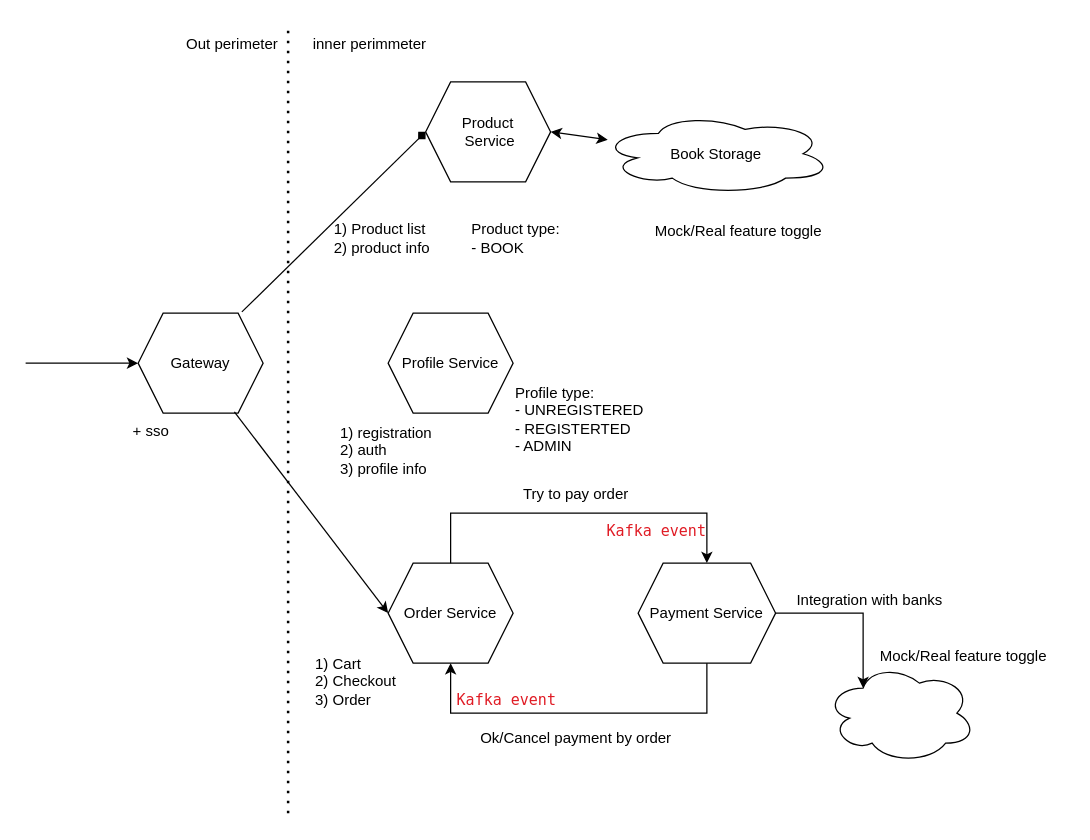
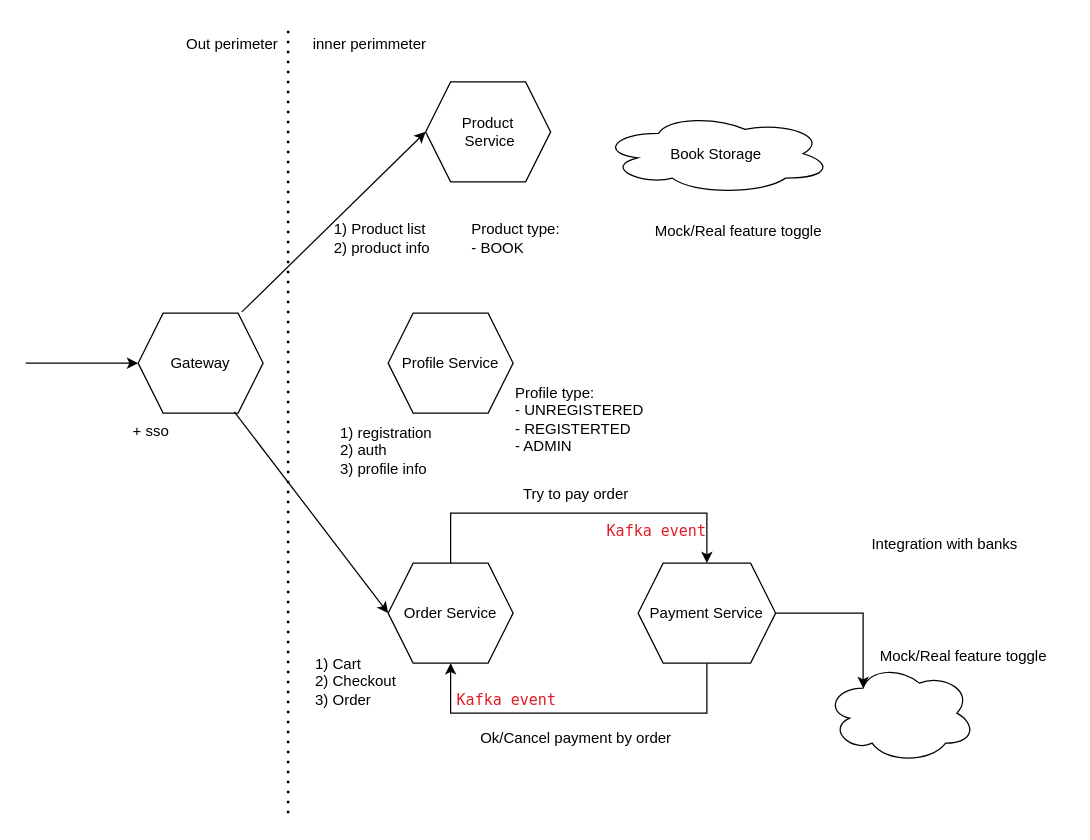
- <mxCell id="26" value="" style="endArrow=classic;startArrow=classic;html=1;rounded=0;exitX=1;exitY=0.5;exitDx=0;exitDy=0;" parent="1" source="4" target="25" edge="1"><mxGeometry width="50" height="50" relative="1" as="geometry"><mxPoint x="390" y="430" as="sourcePoint" /><mxPoint x="440" y="380" as="targetPoint" /></mxGeometry></mxCell>
- <mxCell id="19" value="" style="endArrow=diamond;html=1;rounded=0;exitX=0.83;exitY=-0.012;exitDx=0;exitDy=0;exitPerimeter=0;entryX=0;entryY=0.5;entryDx=0;entryDy=0;" parent="1" source="2" target="4" edge="1"><mxGeometry width="50" height="50" relative="1" as="geometry"><mxPoint x="390" y="430" as="sourcePoint" /><mxPoint x="440" y="380" as="targetPoint" /></mxGeometry></mxCell>
+ <mxCell id="19" value="" style="endArrow=classic;html=1;rounded=0;exitX=0.83;exitY=-0.012;exitDx=0;exitDy=0;exitPerimeter=0;entryX=0;entryY=0.5;entryDx=0;entryDy=0;" parent="1" source="2" target="4" edge="1"><mxGeometry width="50" height="50" relative="1" as="geometry"><mxPoint x="390" y="430" as="sourcePoint" /><mxPoint x="440" y="380" as="targetPoint" /></mxGeometry></mxCell>
- <mxCell id="9" value="Integration with banks" style="text;html=1;align=center;verticalAlign=middle;resizable=0;points=[];autosize=1;strokeColor=none;fillColor=none;" parent="1" vertex="1"><mxGeometry x="620" y="465" width="150" height="30" as="geometry" /></mxCell>
+ <mxCell id="9" value="Integration with banks" style="text;html=1;align=center;verticalAlign=middle;resizable=0;points=[];autosize=1;strokeColor=none;fillColor=none;" parent="1" vertex="1"><mxGeometry x="680" y="420" width="150" height="30" as="geometry" /></mxCell>
